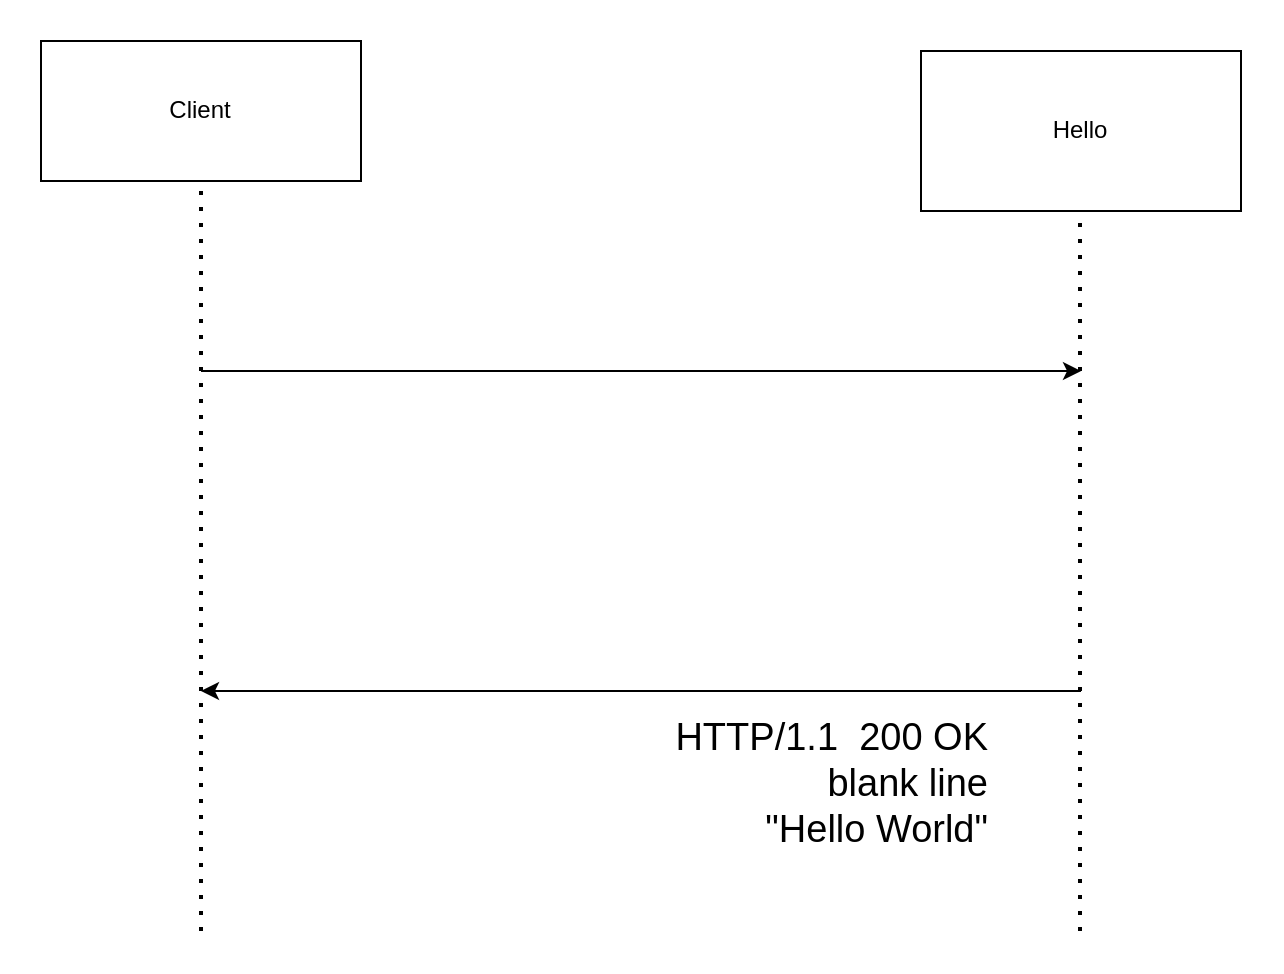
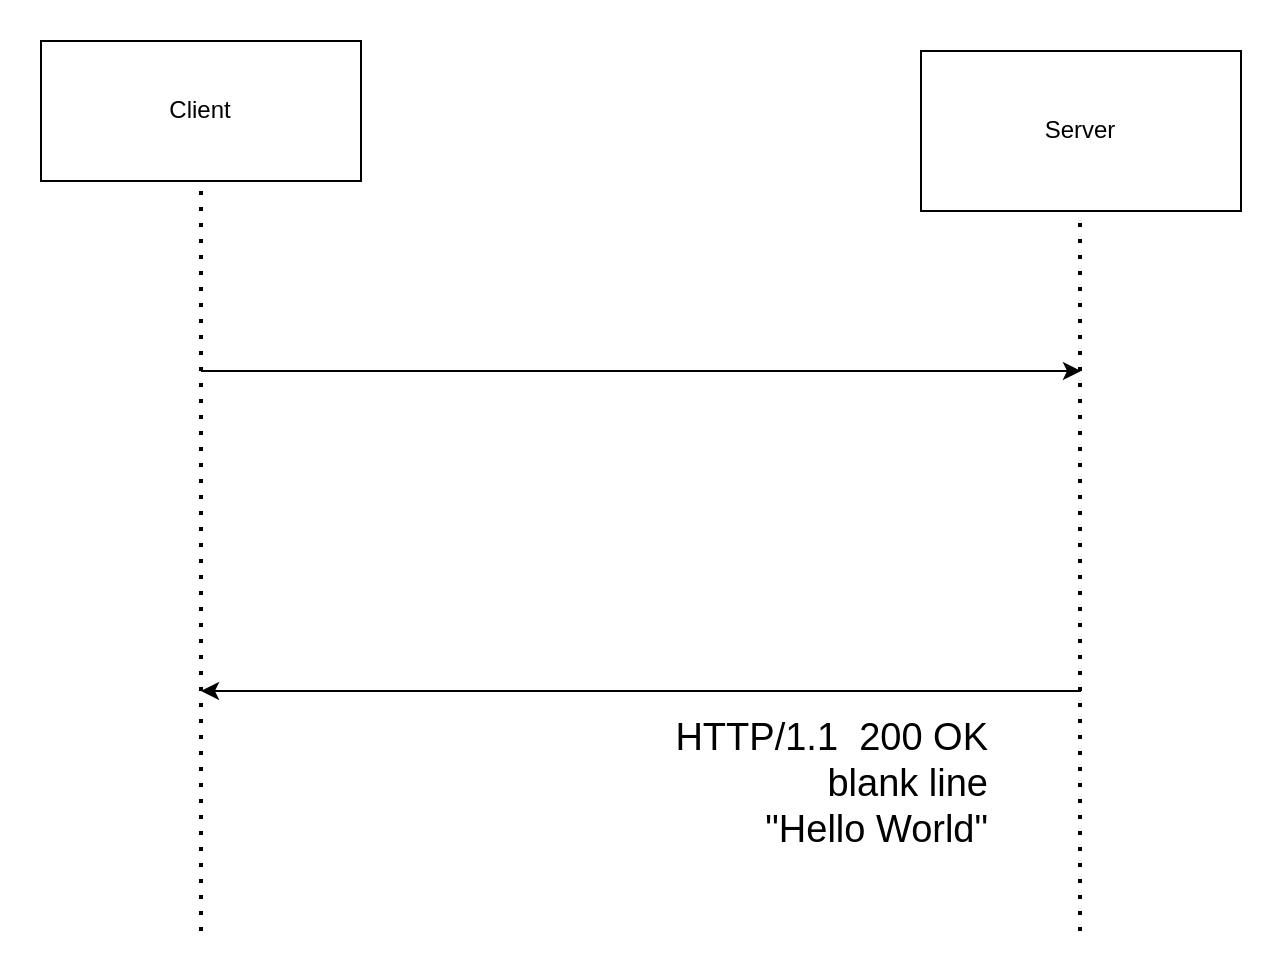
- <mxCell id="3" value="Hello" style="rounded=0;whiteSpace=wrap;html=1;" vertex="1" parent="1"><mxGeometry x="460" y="25" width="160" height="80" as="geometry" /></mxCell>
+ <mxCell id="3" value="Server" style="rounded=0;whiteSpace=wrap;html=1;" vertex="1" parent="1"><mxGeometry x="460" y="25" width="160" height="80" as="geometry" /></mxCell>
